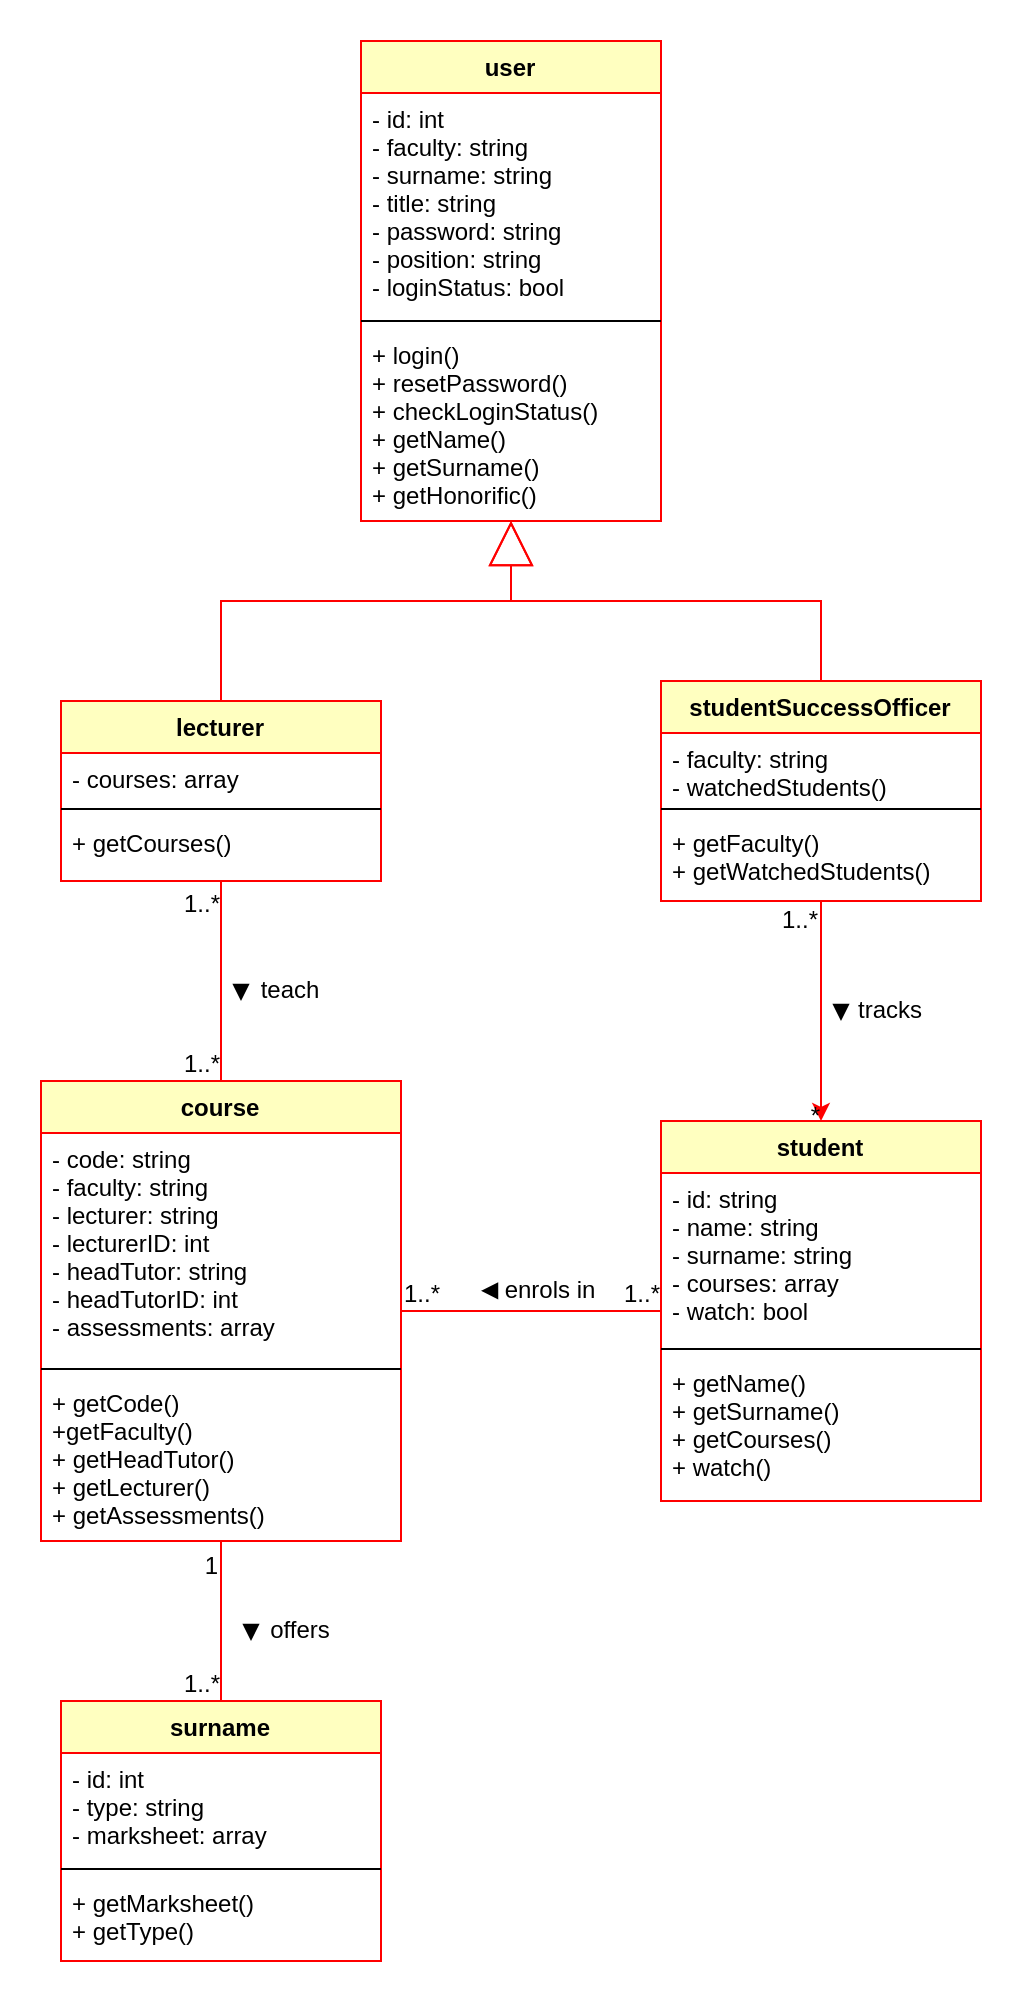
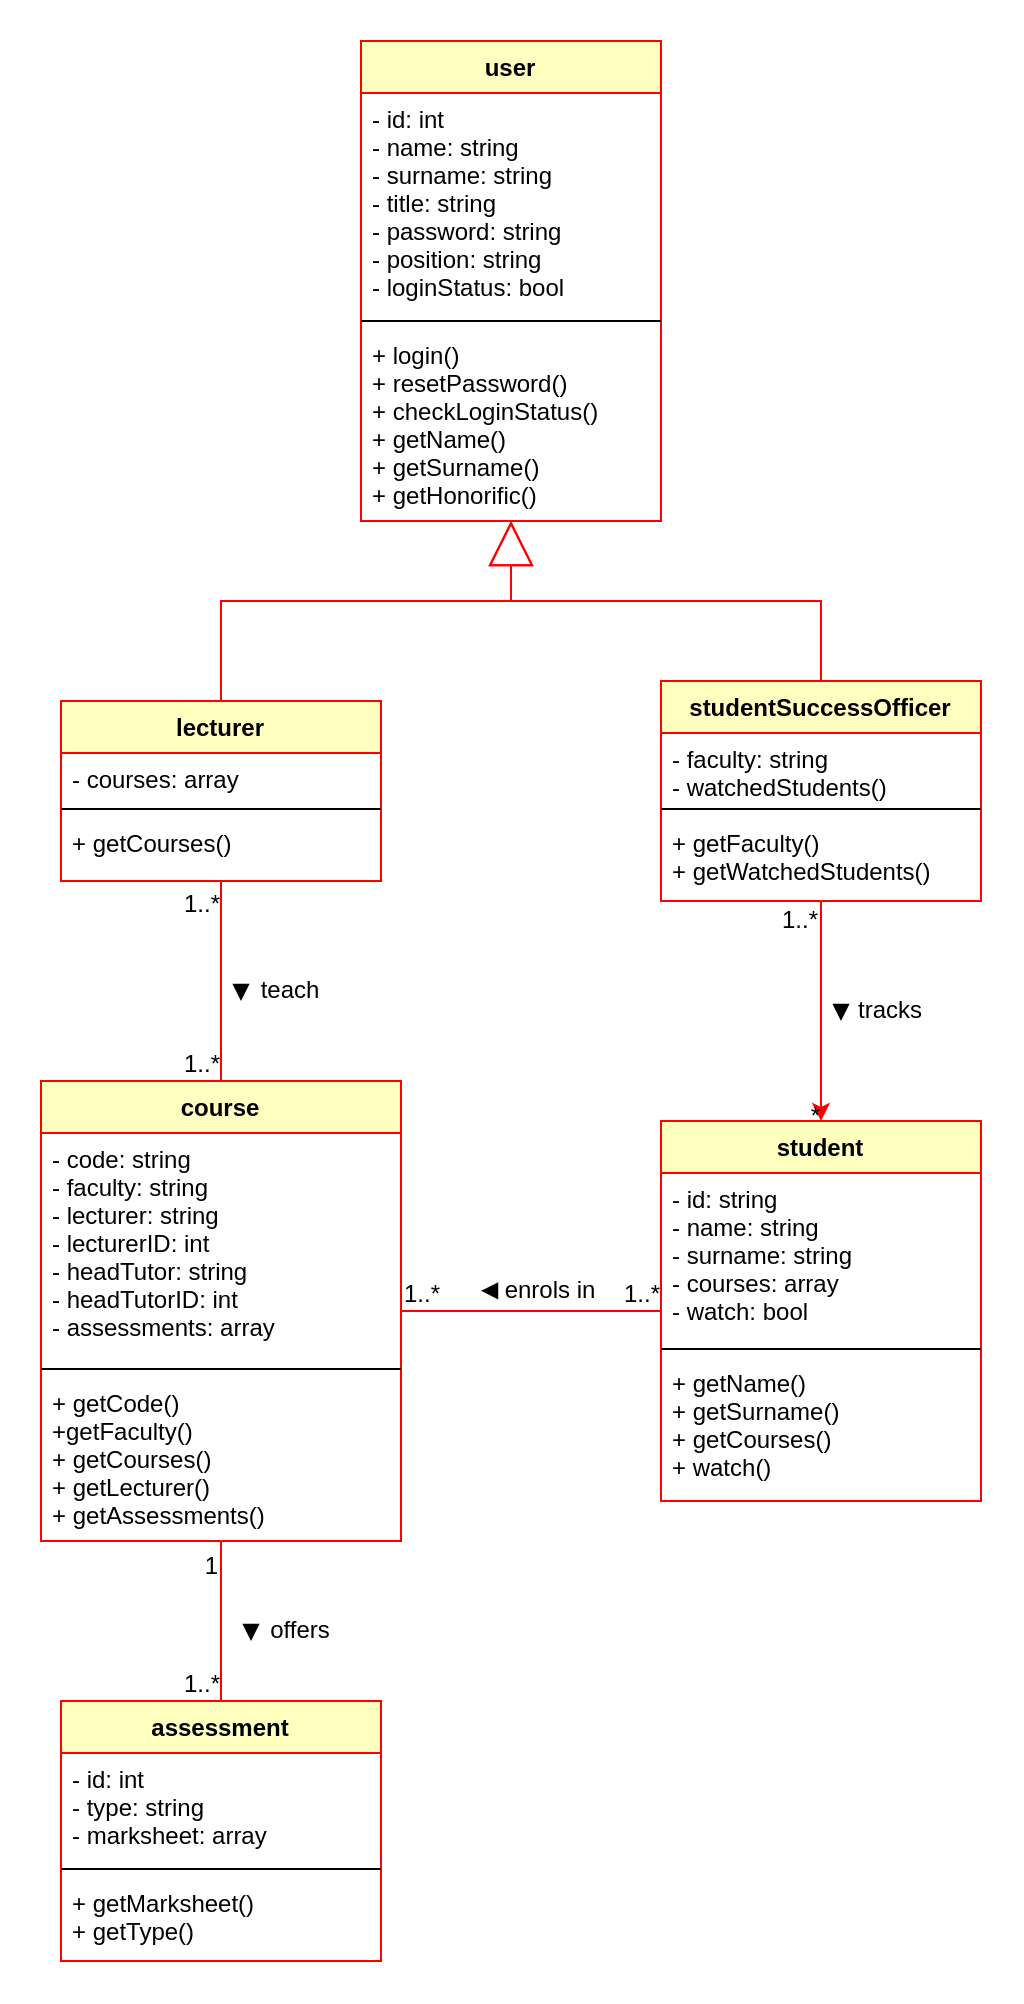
- <mxCell id="5" value="- id: int&#10;- faculty: string&#10;- surname: string&#10;- title: string&#10;- password: string&#10;- position: string&#10;- loginStatus: bool&#10;&#10;&#10;" style="text;strokeColor=none;fillColor=none;align=left;verticalAlign=top;spacingLeft=4;spacingRight=4;overflow=hidden;rotatable=0;points=[[0,0.5],[1,0.5]];portConstraint=eastwest;" vertex="1" parent="4"><mxGeometry y="26" width="150" height="110" as="geometry" /></mxCell>
+ <mxCell id="5" value="- id: int&#10;- name: string&#10;- surname: string&#10;- title: string&#10;- password: string&#10;- position: string&#10;- loginStatus: bool&#10;&#10;&#10;" style="text;strokeColor=none;fillColor=none;align=left;verticalAlign=top;spacingLeft=4;spacingRight=4;overflow=hidden;rotatable=0;points=[[0,0.5],[1,0.5]];portConstraint=eastwest;" vertex="1" parent="4"><mxGeometry y="26" width="150" height="110" as="geometry" /></mxCell>
- <mxCell id="30" value="+ getCode()&#10;+getFaculty()&#10;+ getHeadTutor()&#10;+ getLecturer()&#10;+ getAssessments()&#10;" style="text;strokeColor=none;fillColor=none;align=left;verticalAlign=top;spacingLeft=4;spacingRight=4;overflow=hidden;rotatable=0;points=[[0,0.5],[1,0.5]];portConstraint=eastwest;" vertex="1" parent="27"><mxGeometry y="148" width="180" height="82" as="geometry" /></mxCell>
+ <mxCell id="30" value="+ getCode()&#10;+getFaculty()&#10;+ getCourses()&#10;+ getLecturer()&#10;+ getAssessments()&#10;" style="text;strokeColor=none;fillColor=none;align=left;verticalAlign=top;spacingLeft=4;spacingRight=4;overflow=hidden;rotatable=0;points=[[0,0.5],[1,0.5]];portConstraint=eastwest;" vertex="1" parent="27"><mxGeometry y="148" width="180" height="82" as="geometry" /></mxCell>
- <mxCell id="42" value="surname" style="swimlane;fontStyle=1;align=center;verticalAlign=top;childLayout=stackLayout;horizontal=1;startSize=26;horizontalStack=0;resizeParent=1;resizeParentMax=0;resizeLast=0;collapsible=1;marginBottom=0;strokeColor=#FF0000;fillColor=#ffffc0;" vertex="1" parent="1"><mxGeometry x="30" y="850" width="160" height="130" as="geometry" /></mxCell>
+ <mxCell id="42" value="assessment" style="swimlane;fontStyle=1;align=center;verticalAlign=top;childLayout=stackLayout;horizontal=1;startSize=26;horizontalStack=0;resizeParent=1;resizeParentMax=0;resizeLast=0;collapsible=1;marginBottom=0;strokeColor=#FF0000;fillColor=#ffffc0;" vertex="1" parent="1"><mxGeometry x="30" y="850" width="160" height="130" as="geometry" /></mxCell>
